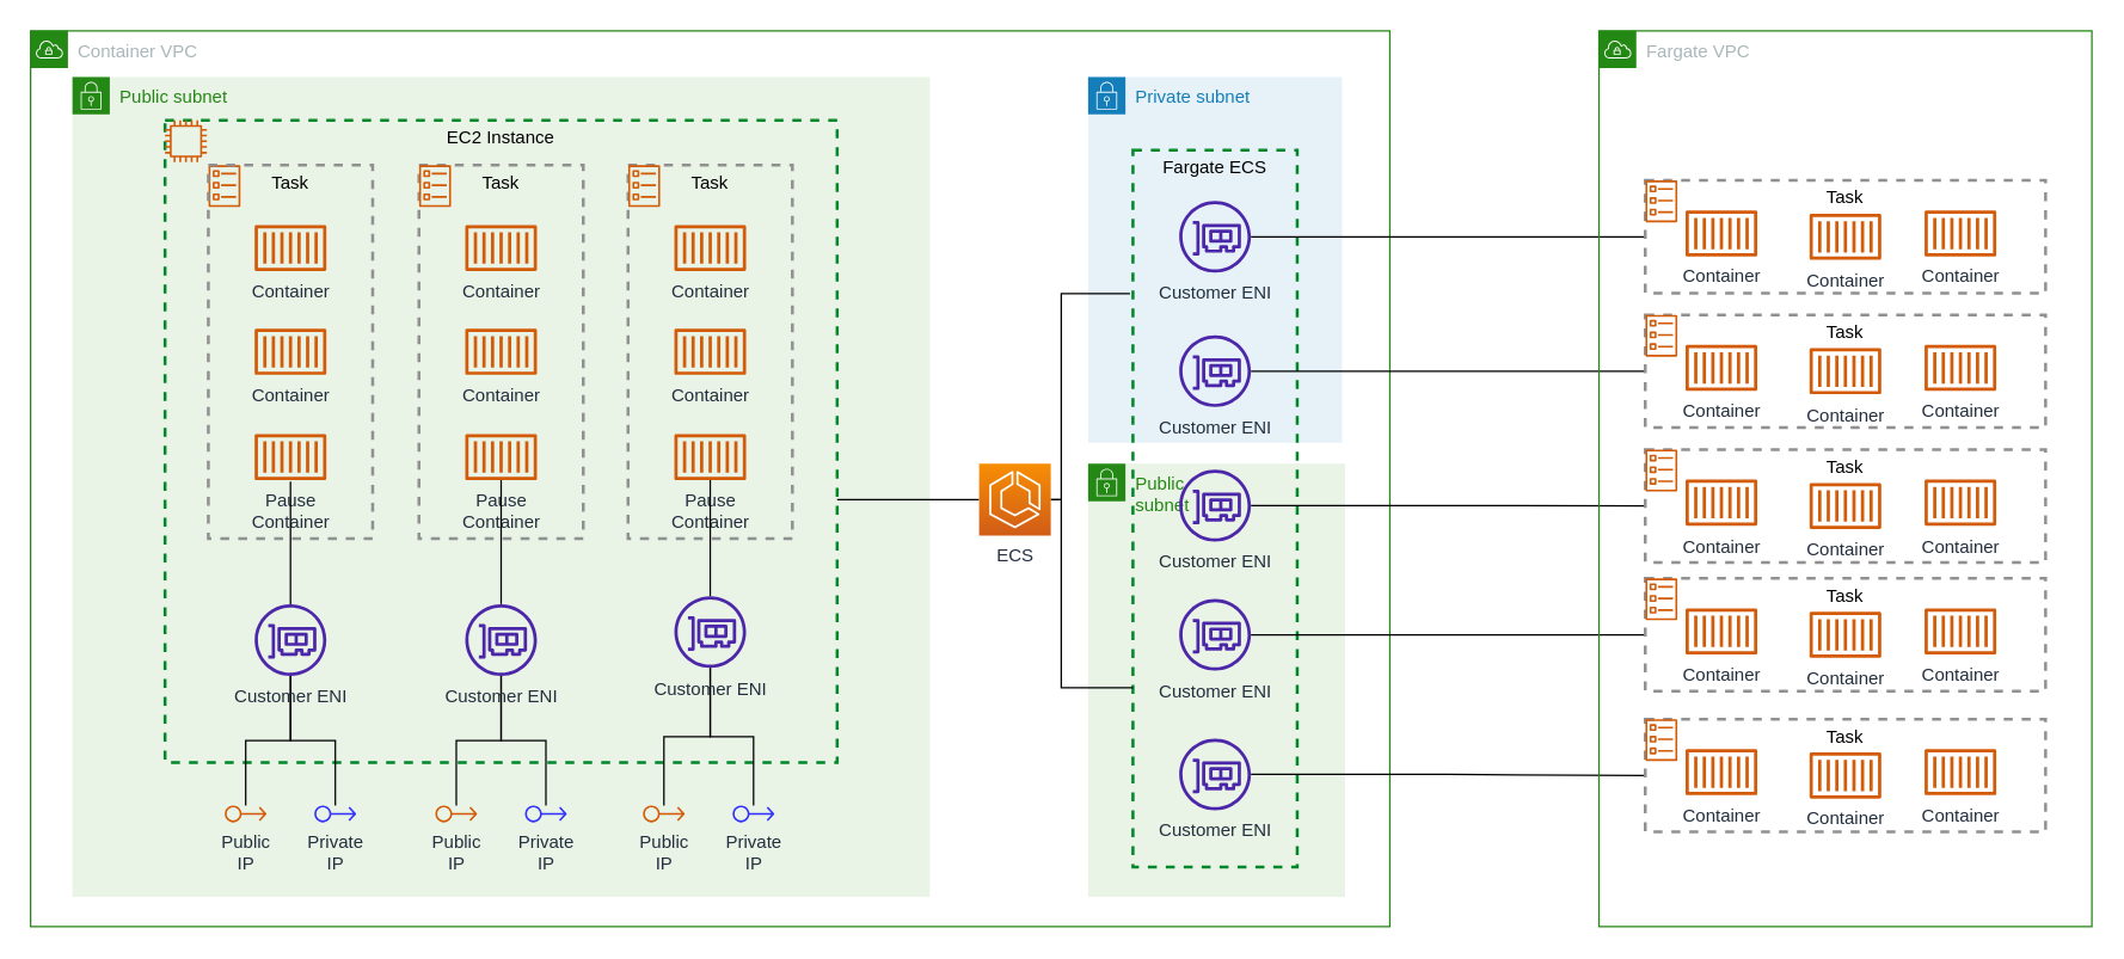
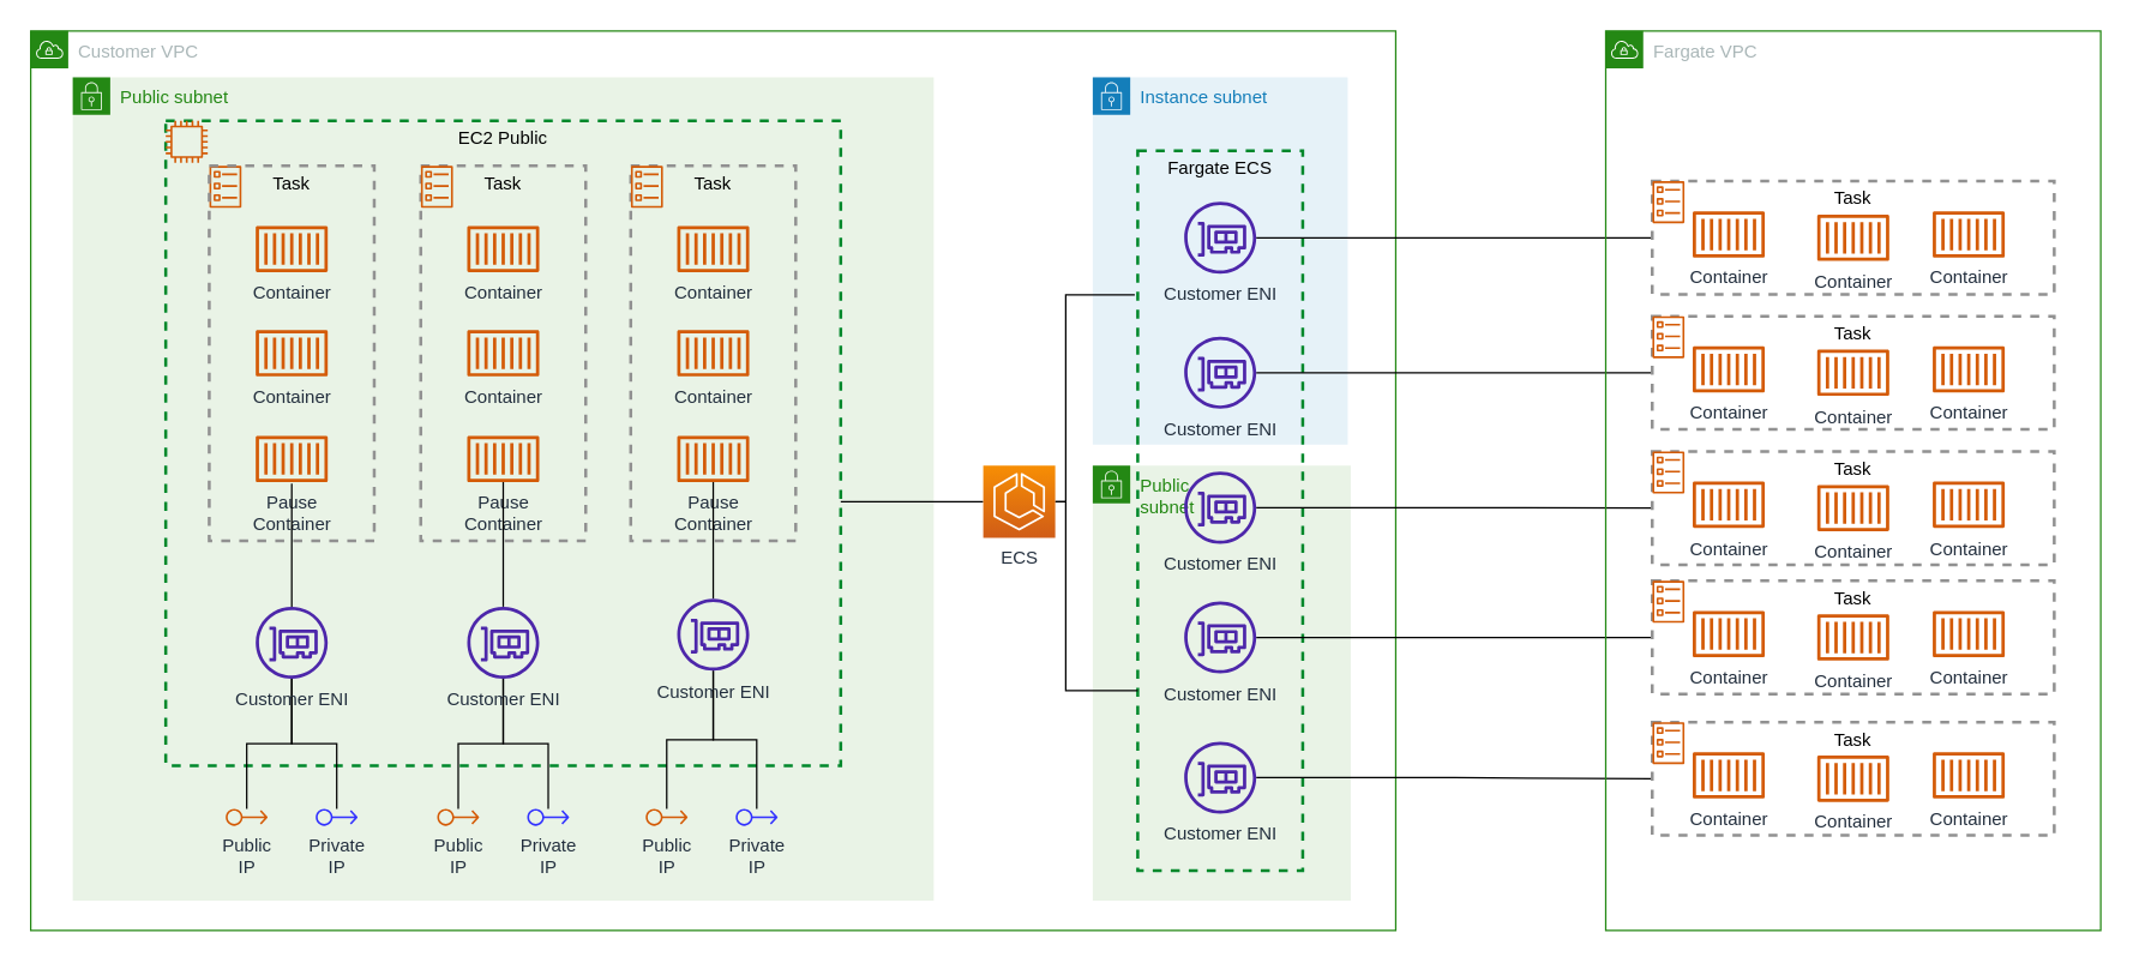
- <mxCell id="2" value="Container VPC" style="points=[[0,0],[0.25,0],[0.5,0],[0.75,0],[1,0],[1,0.25],[1,0.5],[1,0.75],[1,1],[0.75,1],[0.5,1],[0.25,1],[0,1],[0,0.75],[0,0.5],[0,0.25]];outlineConnect=0;gradientColor=none;html=1;whiteSpace=wrap;fontSize=12;fontStyle=0;container=0;pointerEvents=0;collapsible=0;recursiveResize=0;shape=mxgraph.aws4.group;grIcon=mxgraph.aws4.group_vpc;strokeColor=#248814;fillColor=none;verticalAlign=top;align=left;spacingLeft=30;fontColor=#AAB7B8;dashed=0;" vertex="1" parent="1"><mxGeometry x="20" y="20" width="910" height="600" as="geometry" /></mxCell>
+ <mxCell id="2" value="Customer VPC" style="points=[[0,0],[0.25,0],[0.5,0],[0.75,0],[1,0],[1,0.25],[1,0.5],[1,0.75],[1,1],[0.75,1],[0.5,1],[0.25,1],[0,1],[0,0.75],[0,0.5],[0,0.25]];outlineConnect=0;gradientColor=none;html=1;whiteSpace=wrap;fontSize=12;fontStyle=0;container=0;pointerEvents=0;collapsible=0;recursiveResize=0;shape=mxgraph.aws4.group;grIcon=mxgraph.aws4.group_vpc;strokeColor=#248814;fillColor=none;verticalAlign=top;align=left;spacingLeft=30;fontColor=#AAB7B8;dashed=0;" vertex="1" parent="1"><mxGeometry x="20" y="20" width="910" height="600" as="geometry" /></mxCell>
- <mxCell id="4" value="Private subnet" style="points=[[0,0],[0.25,0],[0.5,0],[0.75,0],[1,0],[1,0.25],[1,0.5],[1,0.75],[1,1],[0.75,1],[0.5,1],[0.25,1],[0,1],[0,0.75],[0,0.5],[0,0.25]];outlineConnect=0;gradientColor=none;html=1;whiteSpace=wrap;fontSize=12;fontStyle=0;container=0;pointerEvents=0;collapsible=0;recursiveResize=0;shape=mxgraph.aws4.group;grIcon=mxgraph.aws4.group_security_group;grStroke=0;strokeColor=#147EBA;fillColor=#E6F2F8;verticalAlign=top;align=left;spacingLeft=30;fontColor=#147EBA;dashed=0;" vertex="1" parent="1"><mxGeometry x="728" y="51" width="170" height="245" as="geometry" /></mxCell>
+ <mxCell id="4" value="Instance subnet" style="points=[[0,0],[0.25,0],[0.5,0],[0.75,0],[1,0],[1,0.25],[1,0.5],[1,0.75],[1,1],[0.75,1],[0.5,1],[0.25,1],[0,1],[0,0.75],[0,0.5],[0,0.25]];outlineConnect=0;gradientColor=none;html=1;whiteSpace=wrap;fontSize=12;fontStyle=0;container=0;pointerEvents=0;collapsible=0;recursiveResize=0;shape=mxgraph.aws4.group;grIcon=mxgraph.aws4.group_security_group;grStroke=0;strokeColor=#147EBA;fillColor=#E6F2F8;verticalAlign=top;align=left;spacingLeft=30;fontColor=#147EBA;dashed=0;" vertex="1" parent="1"><mxGeometry x="728" y="51" width="170" height="245" as="geometry" /></mxCell>
- <mxCell id="14" value="EC2 Instance" style="fontStyle=0;verticalAlign=top;align=center;spacingTop=-2;fillColor=none;rounded=0;whiteSpace=wrap;html=1;strokeColor=#00882B;strokeWidth=2;dashed=1;container=0;collapsible=0;expand=0;recursiveResize=0;" vertex="1" parent="1"><mxGeometry x="110" y="80" width="450" height="430" as="geometry" /></mxCell>
+ <mxCell id="14" value="EC2 Public" style="fontStyle=0;verticalAlign=top;align=center;spacingTop=-2;fillColor=none;rounded=0;whiteSpace=wrap;html=1;strokeColor=#00882B;strokeWidth=2;dashed=1;container=0;collapsible=0;expand=0;recursiveResize=0;" vertex="1" parent="1"><mxGeometry x="110" y="80" width="450" height="430" as="geometry" /></mxCell>
